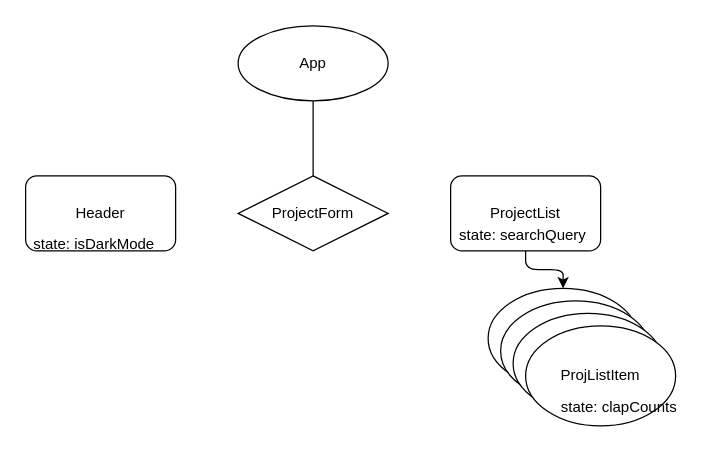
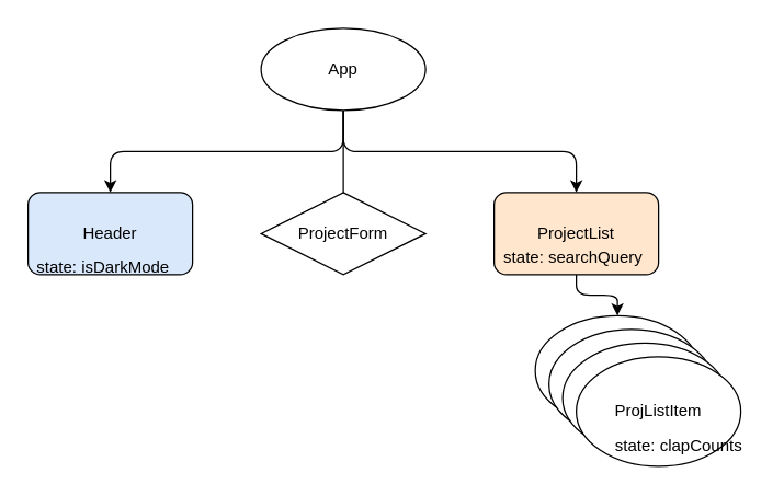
+ <mxCell id="2" style="edgeStyle=orthogonalEdgeStyle;html=1;exitX=0.5;exitY=1;exitDx=0;exitDy=0;entryX=0.5;entryY=0;entryDx=0;entryDy=0;" edge="1" parent="1" source="5" target="6"><mxGeometry relative="1" as="geometry" /></mxCell>
+ <mxCell id="4" style="edgeStyle=orthogonalEdgeStyle;html=1;exitX=0.5;exitY=1;exitDx=0;exitDy=0;" edge="1" parent="1" source="5" target="9"><mxGeometry relative="1" as="geometry" /></mxCell>
- <mxCell id="6" value="Header" style="rounded=1;whiteSpace=wrap;html=1;" vertex="1" parent="1"><mxGeometry x="20" y="140" width="120" height="60" as="geometry" /></mxCell>
+ <mxCell id="6" value="Header" style="rounded=1;whiteSpace=wrap;html=1;fillColor=#dae8fc;" vertex="1" parent="1"><mxGeometry x="20" y="140" width="120" height="60" as="geometry" /></mxCell>
- <mxCell id="9" value="ProjectList" style="rounded=1;whiteSpace=wrap;html=1;" vertex="1" parent="1"><mxGeometry x="360" y="140" width="120" height="60" as="geometry" /></mxCell>
+ <mxCell id="9" value="ProjectList" style="rounded=1;whiteSpace=wrap;html=1;fillColor=#ffe6cc;" vertex="1" parent="1"><mxGeometry x="360" y="140" width="120" height="60" as="geometry" /></mxCell>
